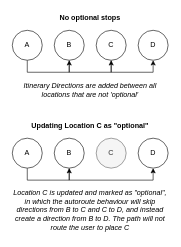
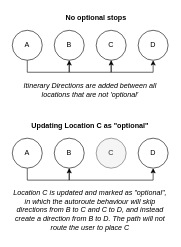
- <mxCell id="9" value="No optional stops" style="text;html=1;strokeColor=none;fillColor=none;align=center;verticalAlign=middle;whiteSpace=wrap;rounded=0;fontStyle=1" vertex="1" parent="1"><mxGeometry x="20" y="20" width="260" height="20" as="geometry" /></mxCell>
+ <mxCell id="9" value="No optional stops" style="text;html=1;strokeColor=none;fillColor=none;align=center;verticalAlign=middle;whiteSpace=wrap;rounded=0;fontStyle=1" vertex="1" parent="1"><mxGeometry x="30" y="20" width="260" height="20" as="geometry" /></mxCell>
